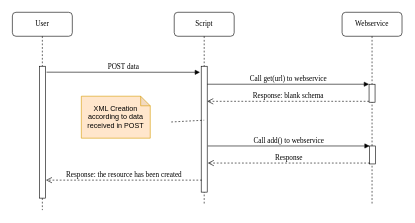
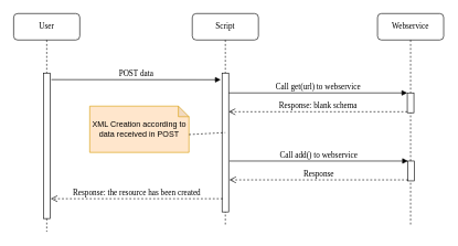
- <mxCell id="11" value="XML Creation according to data received in POST" style="shape=note;whiteSpace=wrap;html=1;backgroundOutline=1;darkOpacity=0.05;size=16;fillColor=#ffe6cc;strokeColor=#d79b00;" parent="1" vertex="1"><mxGeometry x="135" y="160" width="115" height="70" as="geometry" /></mxCell>
+ <mxCell id="11" value="XML Creation according to data received in POST" style="shape=note;whiteSpace=wrap;html=1;backgroundOutline=1;darkOpacity=0.05;size=16;fillColor=#ffe6cc;strokeColor=#d79b00;" parent="1" vertex="1"><mxGeometry x="135" y="160" width="150" height="70" as="geometry" /></mxCell>
